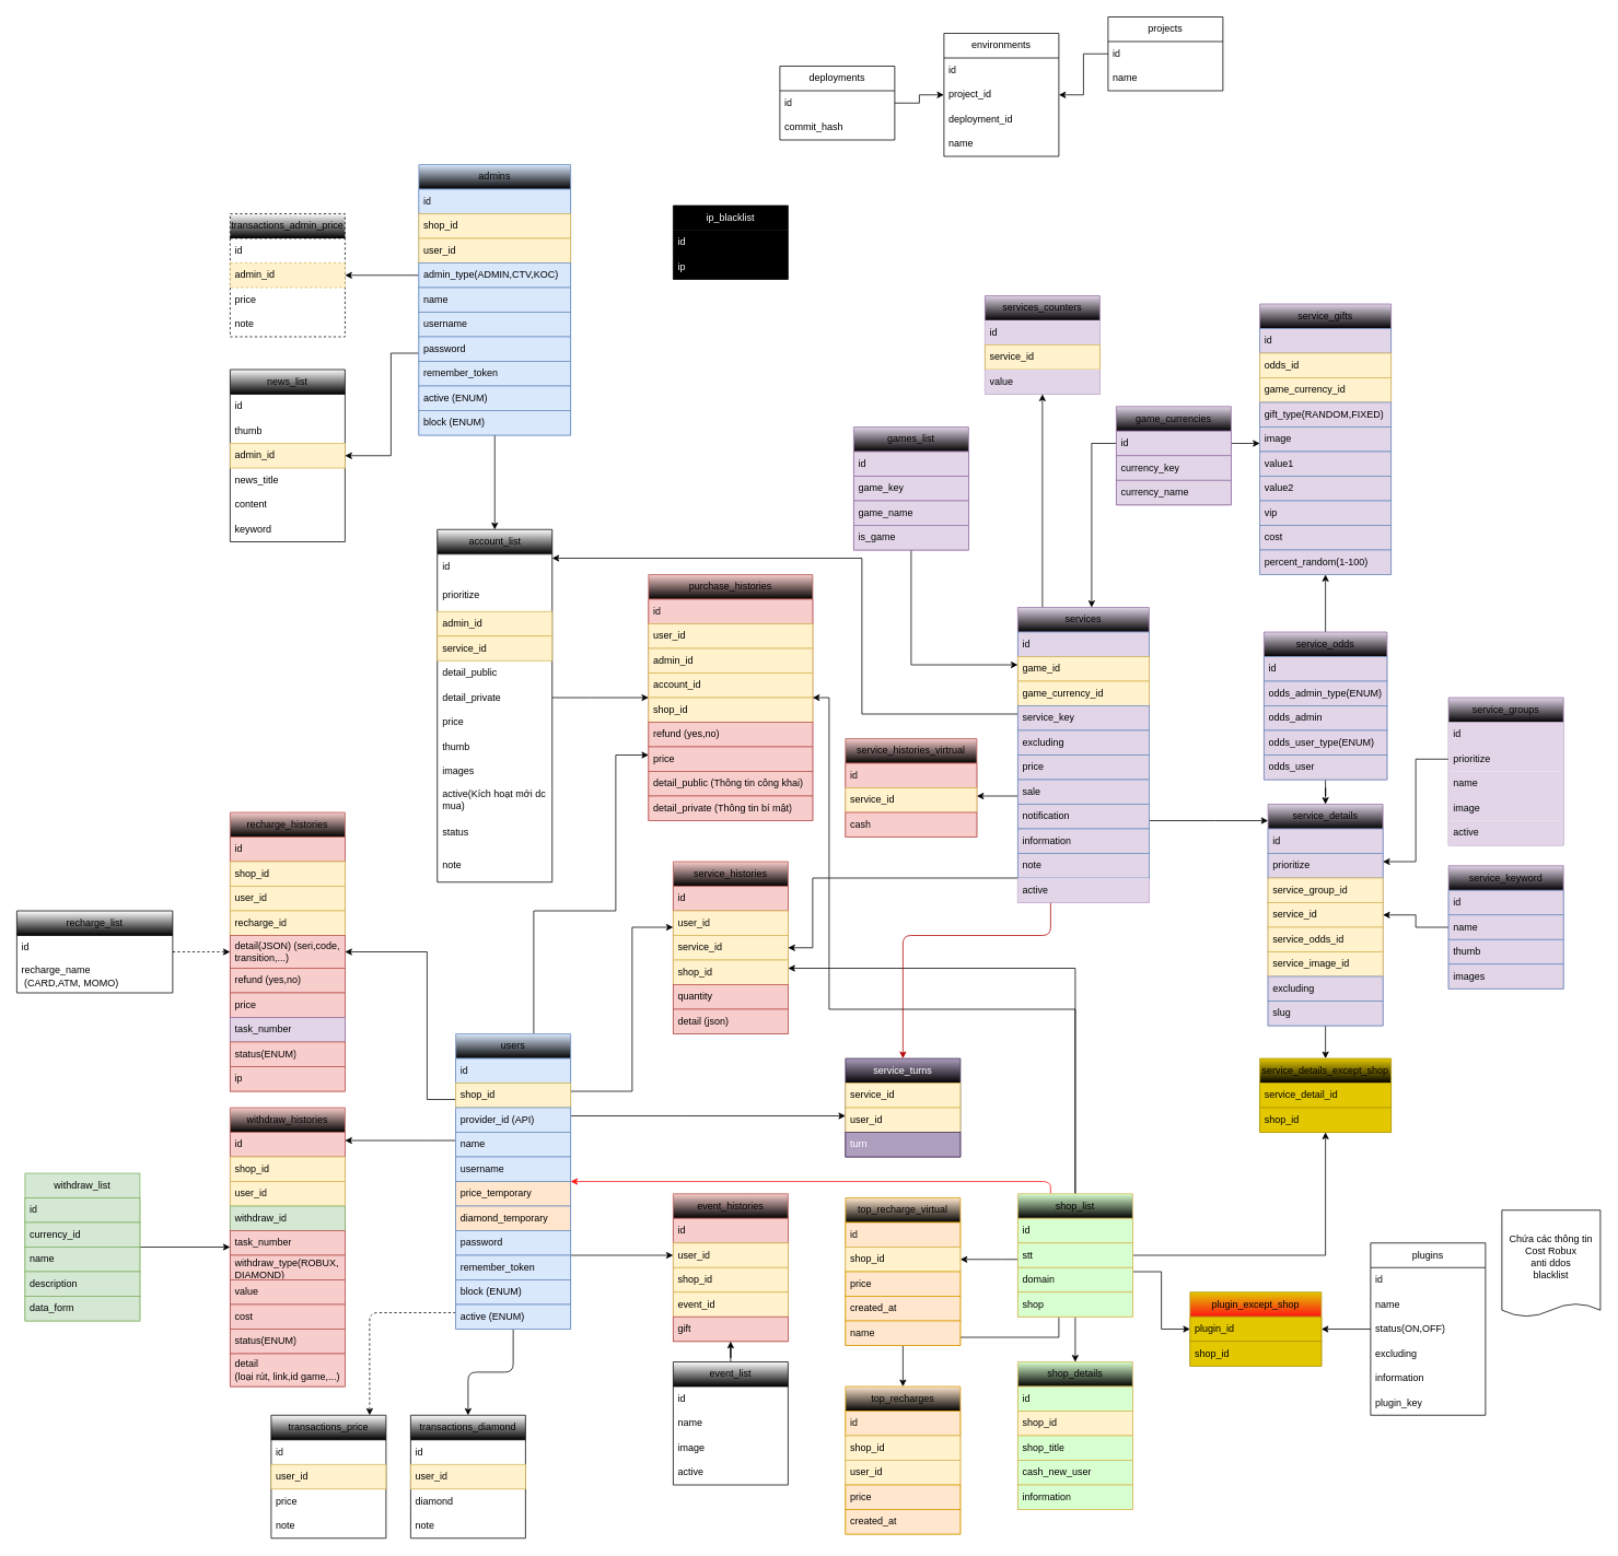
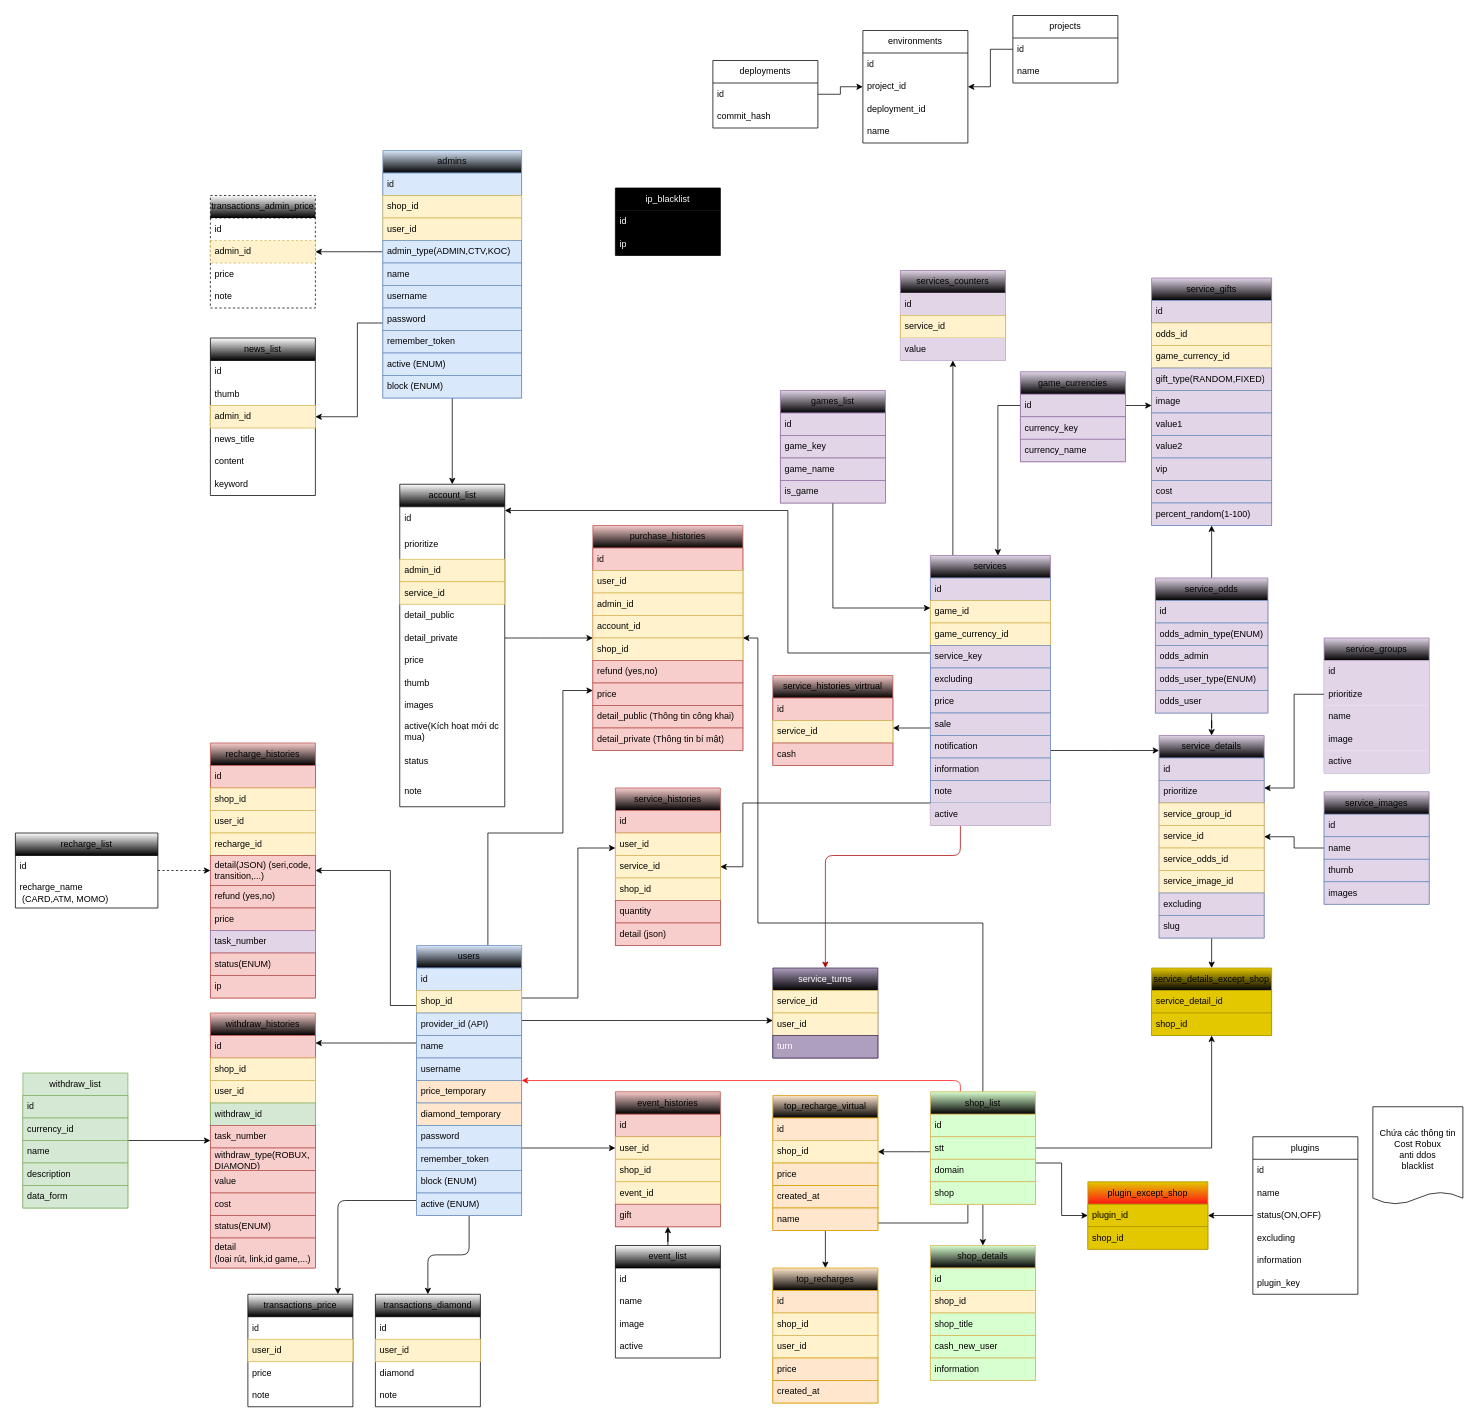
- <mxCell id="141" value="service_keyword" style="swimlane;fontStyle=0;childLayout=stackLayout;horizontal=1;startSize=30;horizontalStack=0;resizeParent=1;resizeParentMax=0;resizeLast=0;collapsible=1;marginBottom=0;whiteSpace=wrap;html=1;fillColor=#E1D5E7;strokeColor=#9673a6;gradientColor=default;" parent="1" vertex="1"><mxGeometry x="1765" y="1055" width="140" height="150" as="geometry" /></mxCell>
+ <mxCell id="141" value="service_images" style="swimlane;fontStyle=0;childLayout=stackLayout;horizontal=1;startSize=30;horizontalStack=0;resizeParent=1;resizeParentMax=0;resizeLast=0;collapsible=1;marginBottom=0;whiteSpace=wrap;html=1;fillColor=#E1D5E7;strokeColor=#9673a6;gradientColor=default;" parent="1" vertex="1"><mxGeometry x="1765" y="1055" width="140" height="150" as="geometry" /></mxCell>
- <mxCell id="100" style="edgeStyle=orthogonalEdgeStyle;rounded=0;orthogonalLoop=1;jettySize=auto;html=1;" parent="1" source="103" target="82" edge="1"><mxGeometry relative="1" as="geometry"><Array as="points"><mxPoint x="1310" y="1180" /></Array></mxGeometry></mxCell>
- <mxCell id="7" style="edgeStyle=orthogonalEdgeStyle;rounded=1;orthogonalLoop=1;jettySize=auto;html=1;dashed=1;" parent="1" source="10" target="204" edge="1"><mxGeometry relative="1" as="geometry"><Array as="points"><mxPoint x="450" y="1600" /></Array></mxGeometry></mxCell>
+ <mxCell id="7" style="edgeStyle=orthogonalEdgeStyle;rounded=1;orthogonalLoop=1;jettySize=auto;html=1;" parent="1" source="10" target="204" edge="1"><mxGeometry relative="1" as="geometry"><Array as="points"><mxPoint x="450" y="1600" /></Array></mxGeometry></mxCell>
